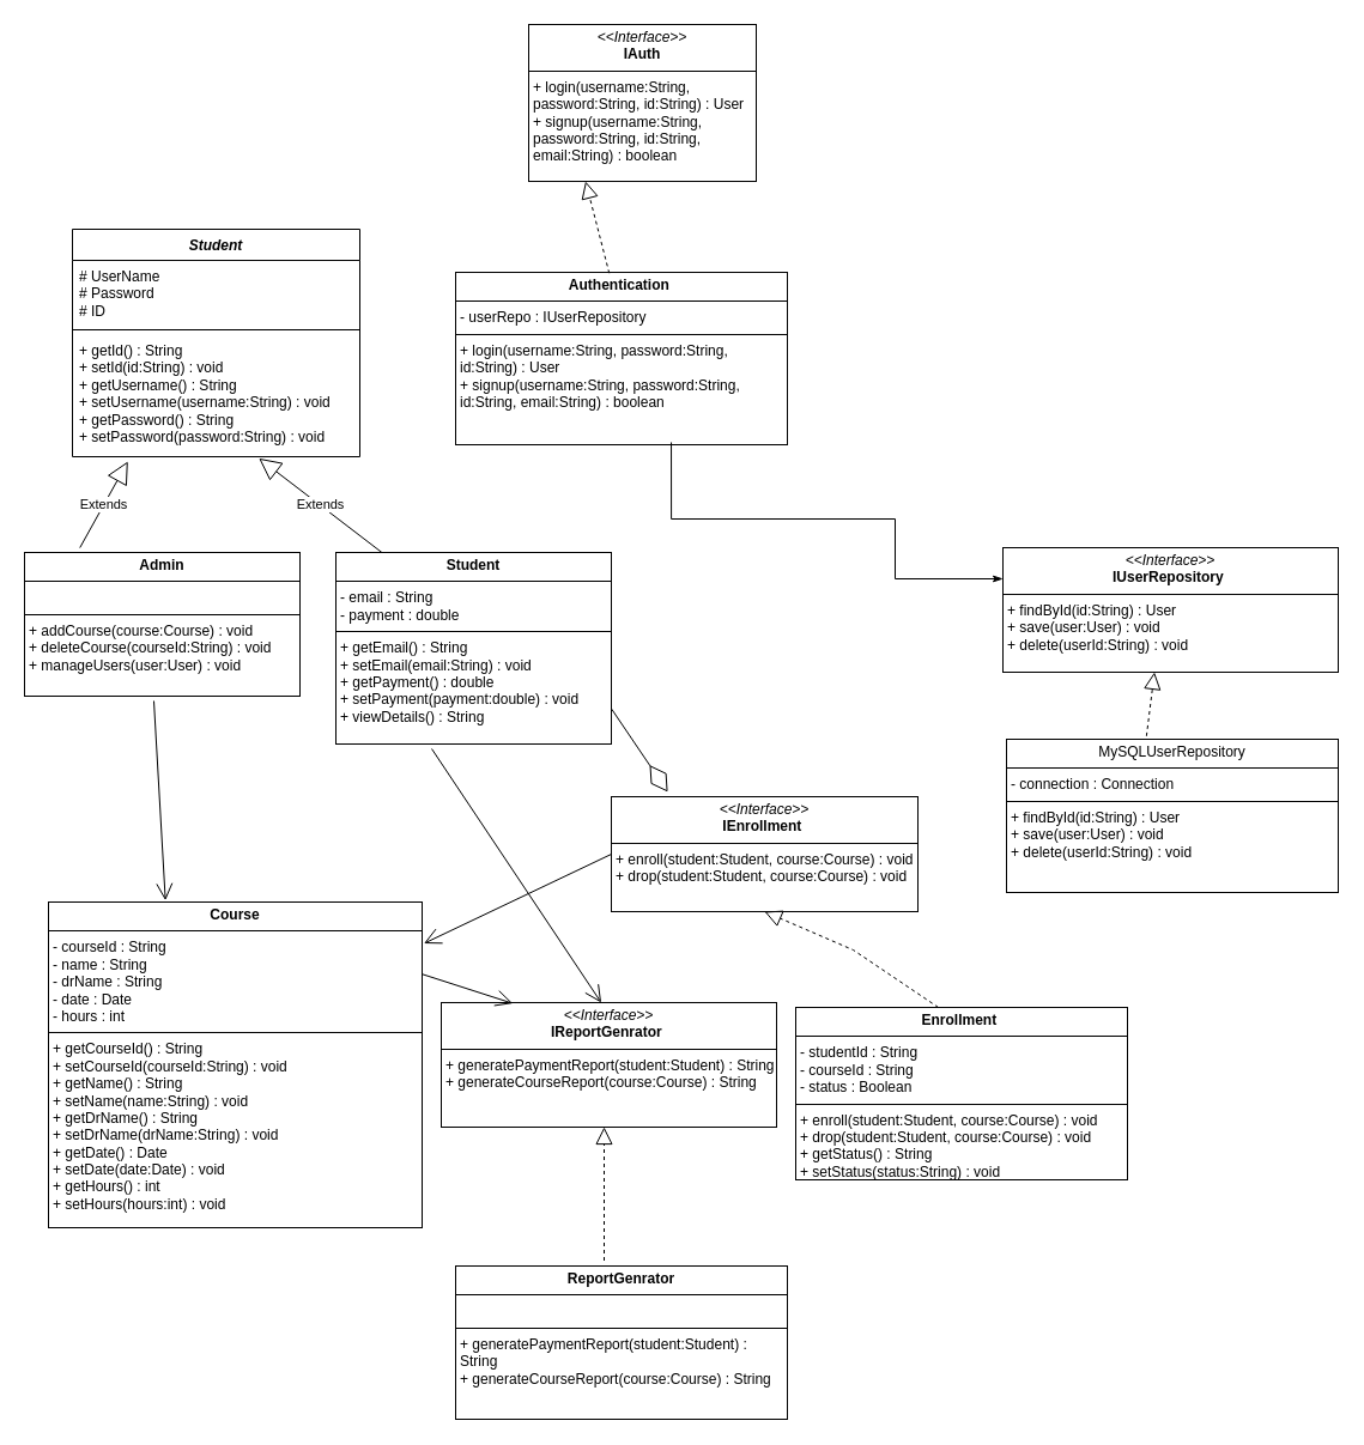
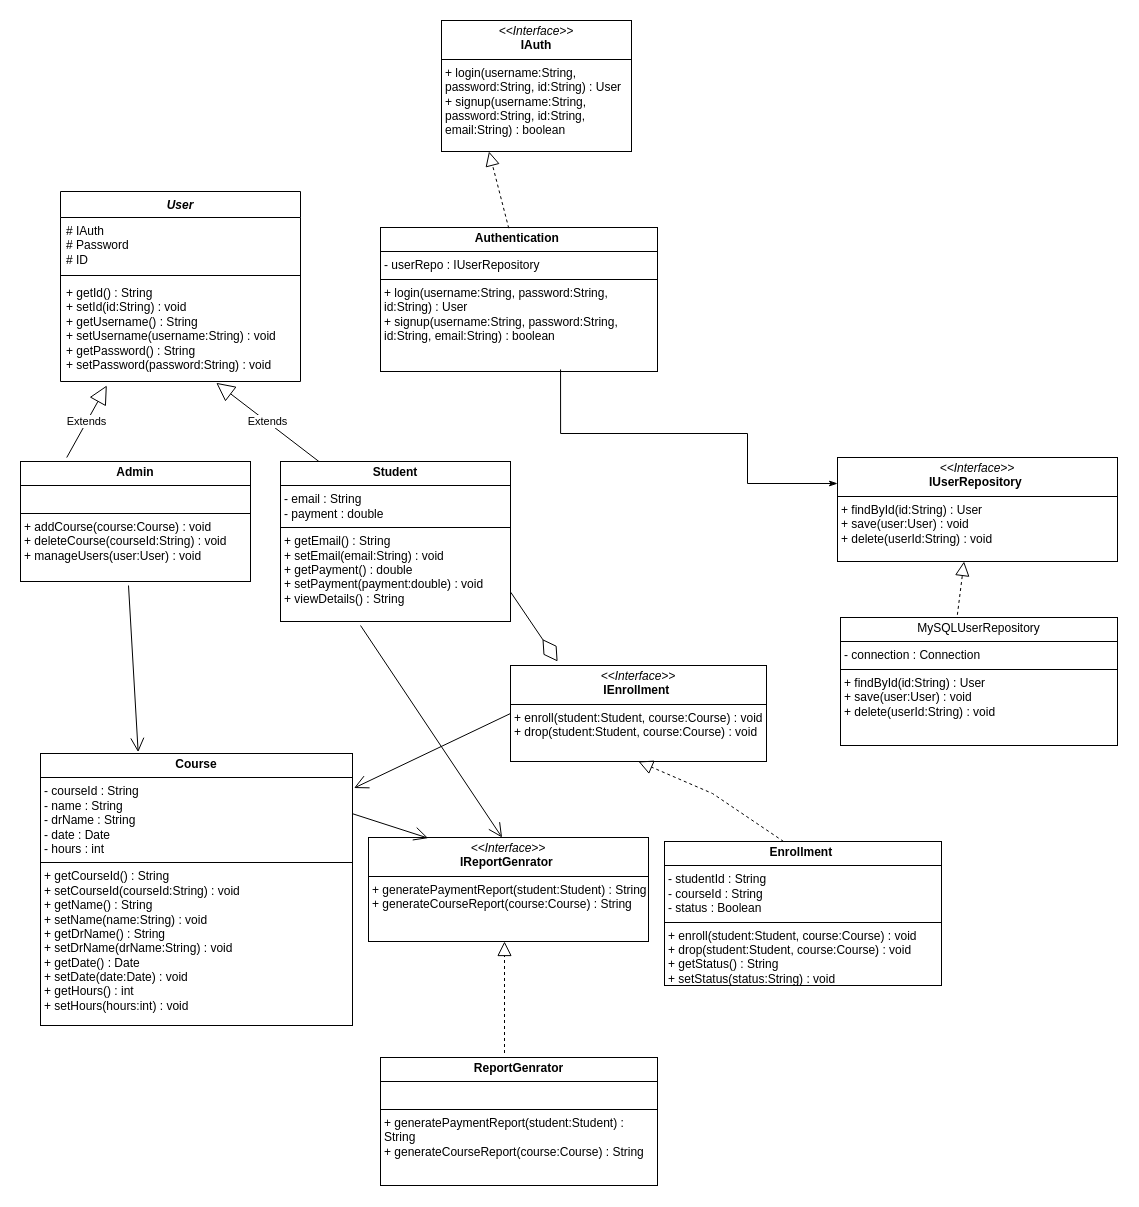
- <mxCell id="2" value="&lt;i&gt;Student&lt;/i&gt;" style="swimlane;fontStyle=1;align=center;verticalAlign=top;childLayout=stackLayout;horizontal=1;startSize=26;horizontalStack=0;resizeParent=1;resizeParentMax=0;resizeLast=0;collapsible=1;marginBottom=0;whiteSpace=wrap;html=1;" vertex="1" parent="1"><mxGeometry x="60" y="191" width="240" height="190" as="geometry" /></mxCell>
+ <mxCell id="2" value="&lt;i&gt;User&lt;/i&gt;" style="swimlane;fontStyle=1;align=center;verticalAlign=top;childLayout=stackLayout;horizontal=1;startSize=26;horizontalStack=0;resizeParent=1;resizeParentMax=0;resizeLast=0;collapsible=1;marginBottom=0;whiteSpace=wrap;html=1;" vertex="1" parent="1"><mxGeometry x="60" y="191" width="240" height="190" as="geometry" /></mxCell>
- <mxCell id="3" value="# UserName&lt;div&gt;# Password&lt;br&gt;# ID&lt;/div&gt;" style="text;strokeColor=none;fillColor=none;align=left;verticalAlign=top;spacingLeft=4;spacingRight=4;overflow=hidden;rotatable=0;points=[[0,0.5],[1,0.5]];portConstraint=eastwest;whiteSpace=wrap;html=1;" vertex="1" parent="2"><mxGeometry y="26" width="240" height="54" as="geometry" /></mxCell>
+ <mxCell id="3" value="# IAuth&lt;div&gt;# Password&lt;br&gt;# ID&lt;/div&gt;" style="text;strokeColor=none;fillColor=none;align=left;verticalAlign=top;spacingLeft=4;spacingRight=4;overflow=hidden;rotatable=0;points=[[0,0.5],[1,0.5]];portConstraint=eastwest;whiteSpace=wrap;html=1;" vertex="1" parent="2"><mxGeometry y="26" width="240" height="54" as="geometry" /></mxCell>
